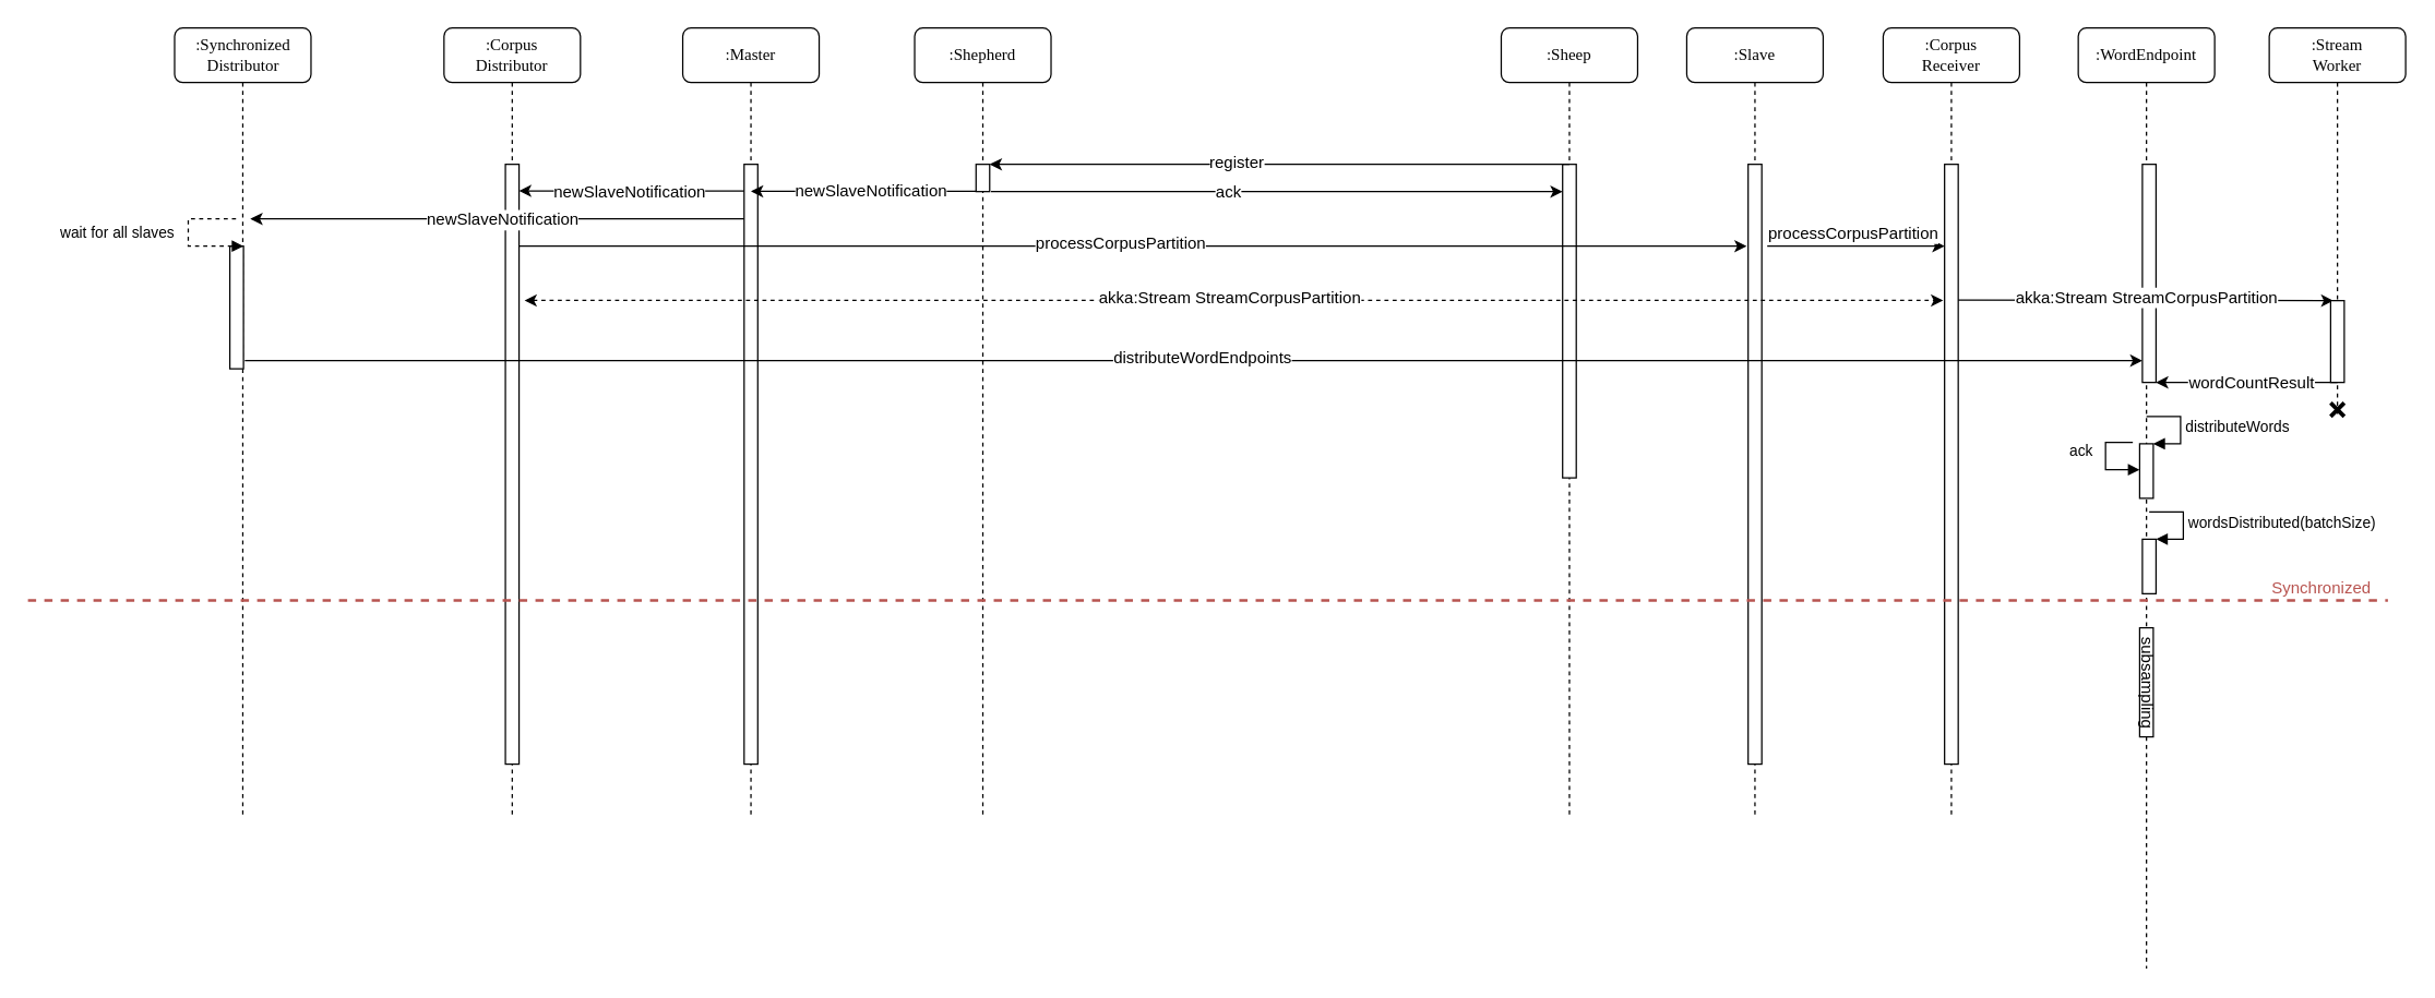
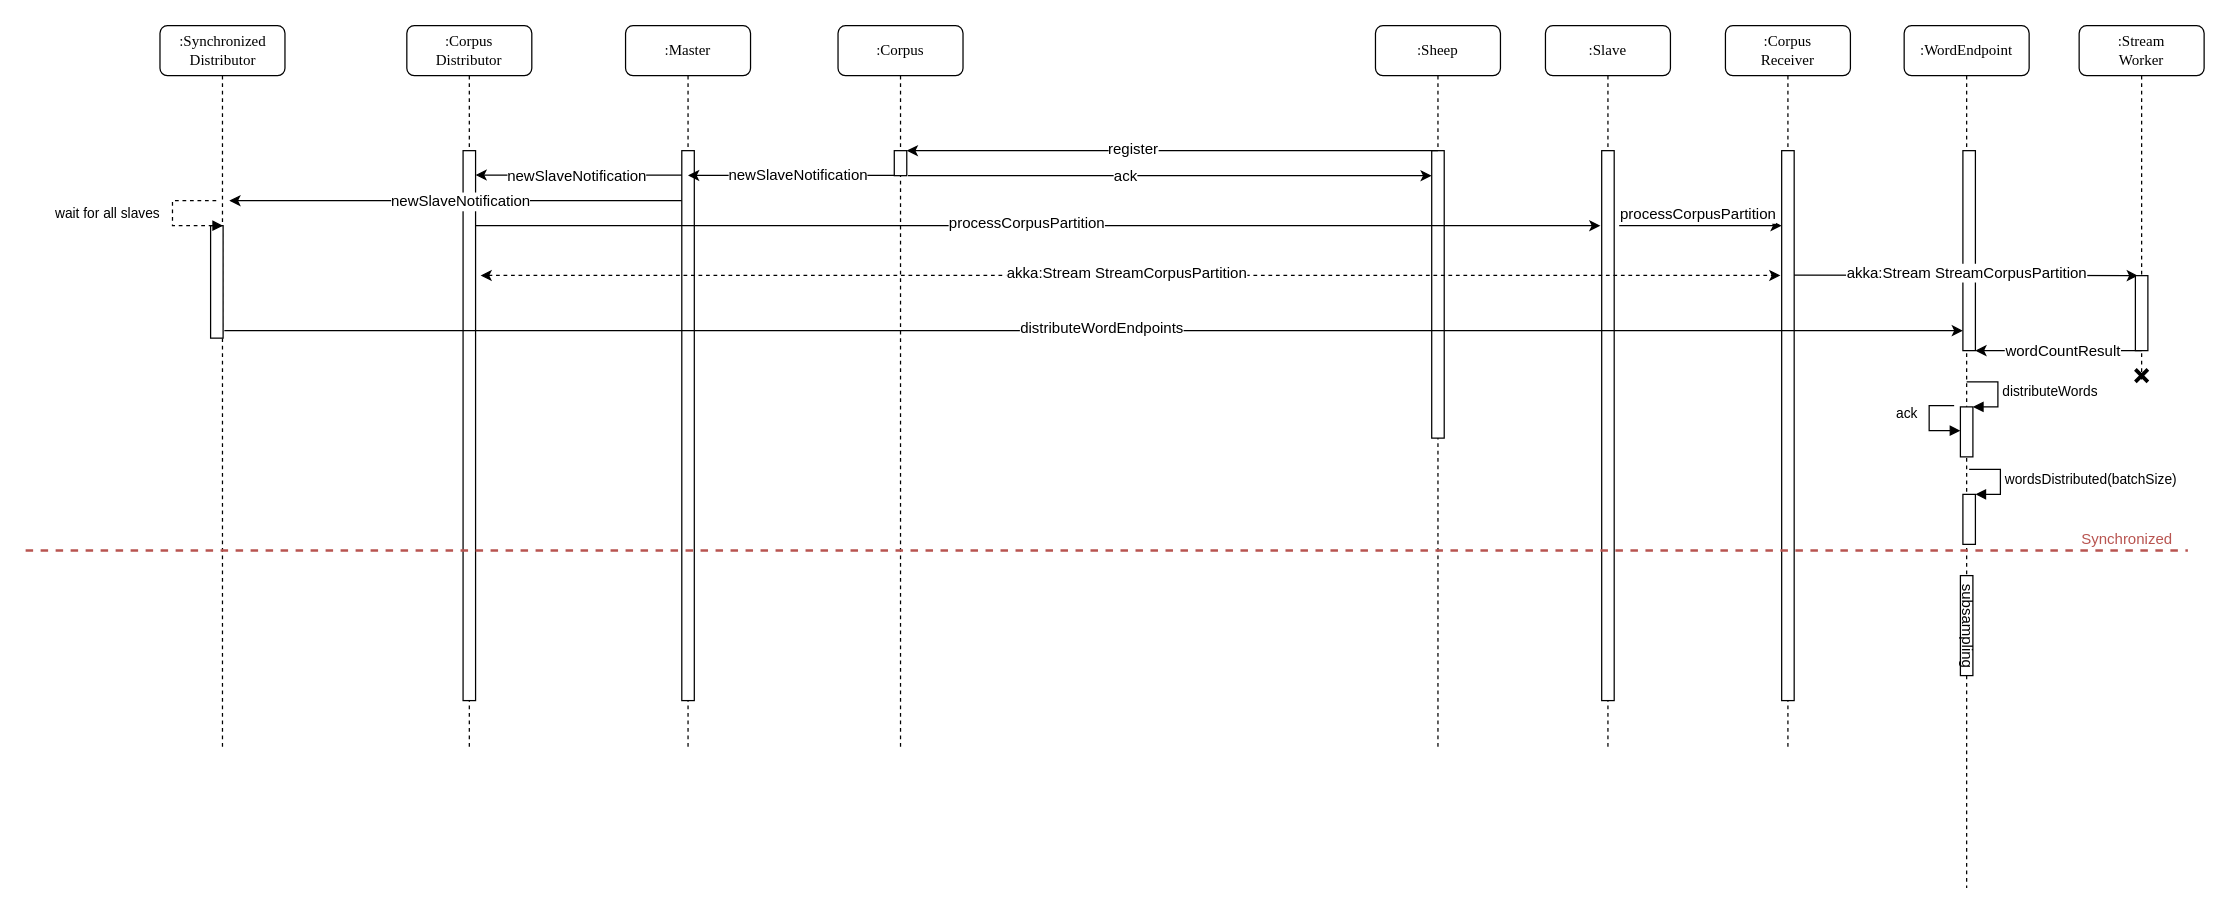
- <mxCell id="4" value=":Shepherd" style="shape=umlLifeline;perimeter=lifelinePerimeter;whiteSpace=wrap;html=1;container=1;collapsible=0;recursiveResize=0;outlineConnect=0;rounded=1;shadow=0;comic=0;labelBackgroundColor=none;strokeColor=#000000;strokeWidth=1;fillColor=#FFFFFF;fontFamily=Verdana;fontSize=12;fontColor=#000000;align=center;" parent="1" vertex="1"><mxGeometry x="670" y="20" width="100" height="580" as="geometry" /></mxCell>
+ <mxCell id="4" value=":Corpus" style="shape=umlLifeline;perimeter=lifelinePerimeter;whiteSpace=wrap;html=1;container=1;collapsible=0;recursiveResize=0;outlineConnect=0;rounded=1;shadow=0;comic=0;labelBackgroundColor=none;strokeColor=#000000;strokeWidth=1;fillColor=#FFFFFF;fontFamily=Verdana;fontSize=12;fontColor=#000000;align=center;" parent="1" vertex="1"><mxGeometry x="670" y="20" width="100" height="580" as="geometry" /></mxCell>
